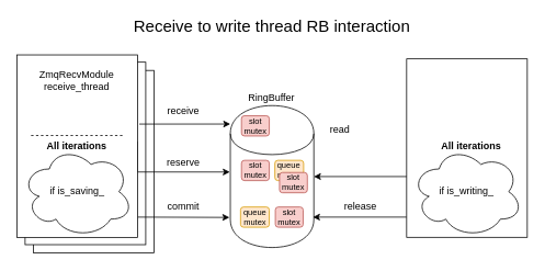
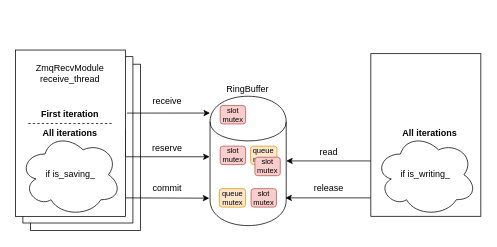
- <mxCell id="6" value="Receive to write thread RB interaction" style="text;html=1;strokeColor=none;fillColor=none;align=center;verticalAlign=middle;whiteSpace=wrap;rounded=0;fontSize=20;" vertex="1" parent="2"><mxGeometry x="135" width="350" height="20" as="geometry" /></mxCell>
+ <mxCell id="37" value="&lt;b&gt;First iteration&lt;/b&gt;" style="text;html=1;strokeColor=none;fillColor=none;align=center;verticalAlign=middle;whiteSpace=wrap;rounded=0;" parent="33" vertex="1"><mxGeometry x="28.182" y="80" width="90.182" height="24.615" as="geometry" /></mxCell>
- <mxCell id="13" value="read" style="text;html=1;strokeColor=none;fillColor=none;align=center;verticalAlign=middle;whiteSpace=wrap;rounded=0;" parent="2" vertex="1"><mxGeometry x="369.545" y="124.231" width="45.091" height="24.615" as="geometry" /></mxCell>
+ <mxCell id="13" value="read" style="text;html=1;strokeColor=none;fillColor=none;align=center;verticalAlign=middle;whiteSpace=wrap;rounded=0;" parent="2" vertex="1"><mxGeometry x="394.545" y="169.231" width="45.091" height="24.615" as="geometry" /></mxCell>
